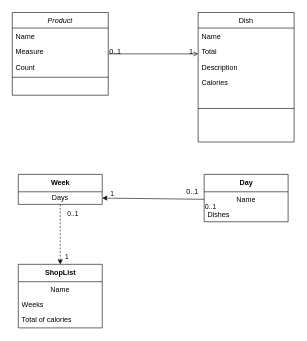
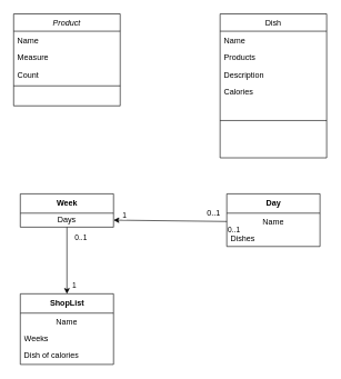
- <mxCell id="9" value="Total" style="text;align=left;verticalAlign=top;spacingLeft=4;spacingRight=4;overflow=hidden;rotatable=0;points=[[0,0.5],[1,0.5]];portConstraint=eastwest;rounded=0;shadow=0;html=0;" parent="7" vertex="1"><mxGeometry y="52" width="160" height="26" as="geometry" /></mxCell>
+ <mxCell id="9" value="Products" style="text;align=left;verticalAlign=top;spacingLeft=4;spacingRight=4;overflow=hidden;rotatable=0;points=[[0,0.5],[1,0.5]];portConstraint=eastwest;rounded=0;shadow=0;html=0;" parent="7" vertex="1"><mxGeometry y="52" width="160" height="26" as="geometry" /></mxCell>
- <mxCell id="13" value="" style="endArrow=open;shadow=0;strokeWidth=1;rounded=0;endFill=1;edgeStyle=elbowEdgeStyle;elbow=vertical;" parent="1" source="2" target="7" edge="1"><mxGeometry x="0.5" y="41" relative="1" as="geometry"><mxPoint x="320" y="182" as="sourcePoint" /><mxPoint x="480" y="182" as="targetPoint" /><mxPoint x="-40" y="32" as="offset" /></mxGeometry></mxCell>
- <mxCell id="14" value="0..1" style="resizable=0;align=left;verticalAlign=bottom;labelBackgroundColor=none;fontSize=12;" parent="13" connectable="0" vertex="1"><mxGeometry x="-1" relative="1" as="geometry"><mxPoint y="4" as="offset" /></mxGeometry></mxCell>
- <mxCell id="15" value="1" style="resizable=0;align=right;verticalAlign=bottom;labelBackgroundColor=none;fontSize=12;" parent="13" connectable="0" vertex="1"><mxGeometry x="1" relative="1" as="geometry"><mxPoint x="-7" y="4" as="offset" /></mxGeometry></mxCell>
- <mxCell id="19" style="edgeStyle=orthogonalEdgeStyle;rounded=0;orthogonalLoop=1;jettySize=auto;html=1;entryX=0.5;entryY=0;entryDx=0;entryDy=0;dashed=1;" edge="1" parent="1" source="22" target="27"><mxGeometry relative="1" as="geometry" /></mxCell>
+ <mxCell id="19" style="edgeStyle=orthogonalEdgeStyle;rounded=0;orthogonalLoop=1;jettySize=auto;html=1;entryX=0.5;entryY=0;entryDx=0;entryDy=0;" edge="1" parent="1" source="22" target="27"><mxGeometry relative="1" as="geometry" /></mxCell>
- <mxCell id="30" value="Total of calories" style="text;html=1;strokeColor=none;fillColor=none;align=left;verticalAlign=middle;spacingLeft=4;spacingRight=4;overflow=hidden;rotatable=0;points=[[0,0.5],[1,0.5]];portConstraint=eastwest;" vertex="1" parent="27"><mxGeometry y="80" width="140" height="26" as="geometry" /></mxCell>
+ <mxCell id="30" value="Dish of calories" style="text;html=1;strokeColor=none;fillColor=none;align=left;verticalAlign=middle;spacingLeft=4;spacingRight=4;overflow=hidden;rotatable=0;points=[[0,0.5],[1,0.5]];portConstraint=eastwest;" vertex="1" parent="27"><mxGeometry y="80" width="140" height="26" as="geometry" /></mxCell>
